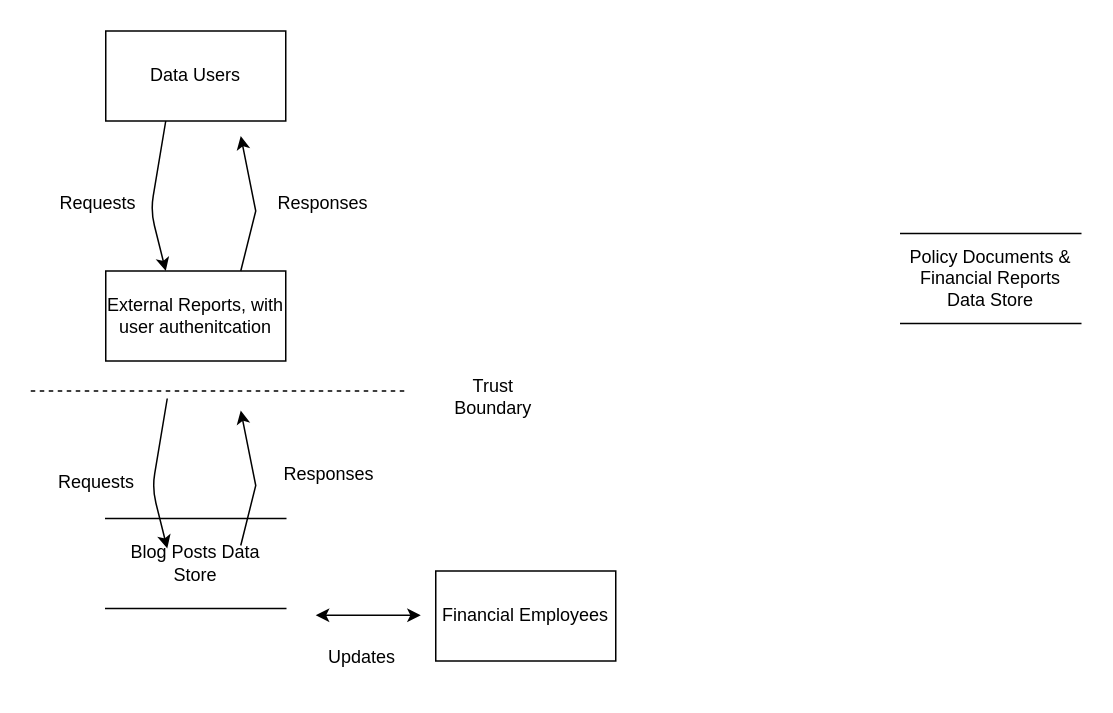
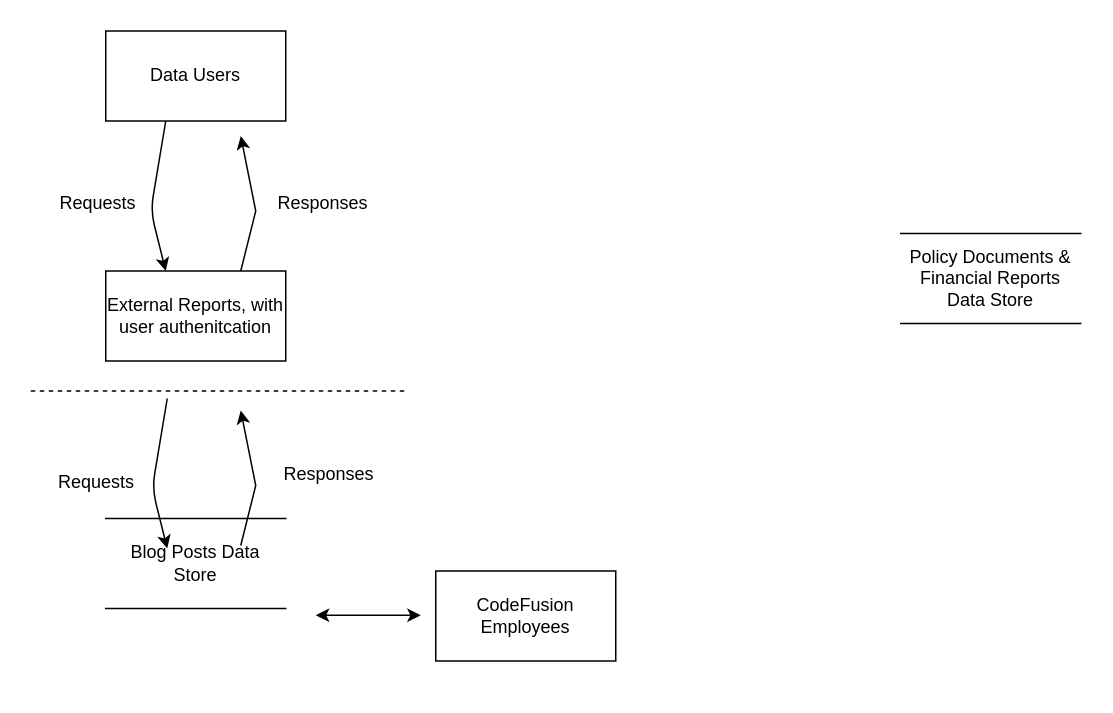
- <mxCell id="16" value="Trust Boundary" style="rounded=0;whiteSpace=wrap;html=1;strokeColor=none;" vertex="1" parent="1"><mxGeometry x="287" y="249" width="83" height="30" as="geometry" /></mxCell>
- <mxCell id="5" value="Financial Employees" style="rounded=0;whiteSpace=wrap;html=1;" vertex="1" parent="1"><mxGeometry x="290" y="380" width="120" height="60" as="geometry" /></mxCell>
+ <mxCell id="5" value="CodeFusion Employees" style="rounded=0;whiteSpace=wrap;html=1;" vertex="1" parent="1"><mxGeometry x="290" y="380" width="120" height="60" as="geometry" /></mxCell>
- <mxCell id="18" value="Updates" style="rounded=0;whiteSpace=wrap;html=1;strokeColor=none;" vertex="1" parent="1"><mxGeometry x="206" y="423" width="70" height="30" as="geometry" /></mxCell>
